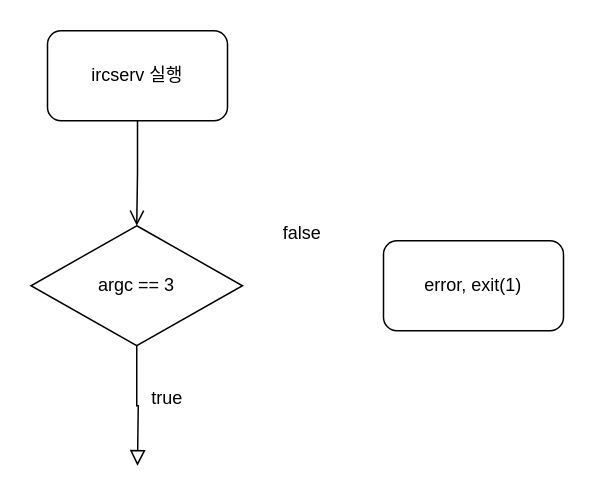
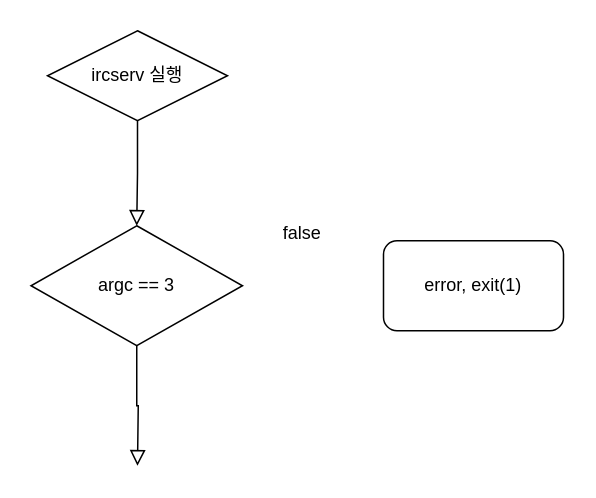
- <mxCell id="2" value="ircserv 실행" style="rounded=1;whiteSpace=wrap;html=1;" vertex="1" parent="1"><mxGeometry x="31" y="20" width="120" height="60" as="geometry" /></mxCell>
+ <mxCell id="2" value="ircserv 실행" style="rhombus;whiteSpace=wrap;html=1;" vertex="1" parent="1"><mxGeometry x="31" y="20" width="120" height="60" as="geometry" /></mxCell>
- <mxCell id="3" value="" style="rounded=0;html=1;jettySize=auto;orthogonalLoop=1;fontSize=11;endArrow=open;endFill=0;endSize=8;strokeWidth=1;shadow=0;labelBackgroundColor=none;edgeStyle=orthogonalEdgeStyle;" edge="1" parent="1" source="2" target="4"><mxGeometry relative="1" as="geometry"><mxPoint x="90.5" y="140" as="sourcePoint" /><mxPoint x="90.5" y="190" as="targetPoint" /><Array as="points" /></mxGeometry></mxCell>
+ <mxCell id="3" value="" style="rounded=0;html=1;jettySize=auto;orthogonalLoop=1;fontSize=11;endArrow=block;endFill=0;endSize=8;strokeWidth=1;shadow=0;labelBackgroundColor=none;edgeStyle=orthogonalEdgeStyle;" edge="1" parent="1" source="2" target="4"><mxGeometry relative="1" as="geometry"><mxPoint x="90.5" y="140" as="sourcePoint" /><mxPoint x="90.5" y="190" as="targetPoint" /><Array as="points" /></mxGeometry></mxCell>
- <mxCell id="6" value="true" style="text;html=1;strokeColor=none;fillColor=none;align=center;verticalAlign=middle;whiteSpace=wrap;rounded=0;" vertex="1" parent="1"><mxGeometry x="81" y="250" width="60" height="30" as="geometry" /></mxCell>
